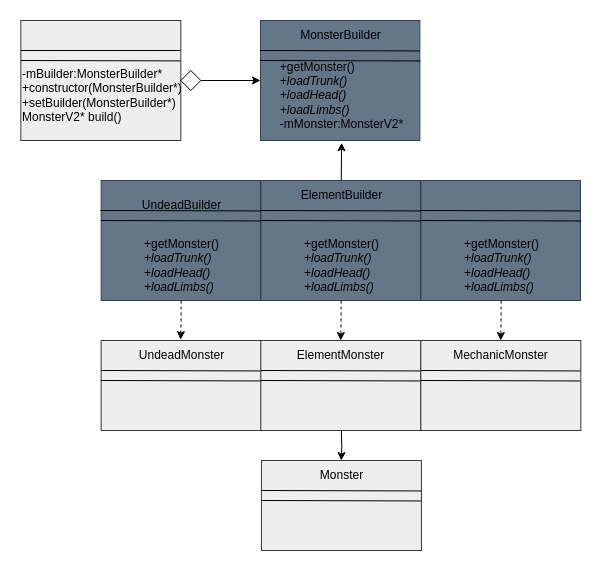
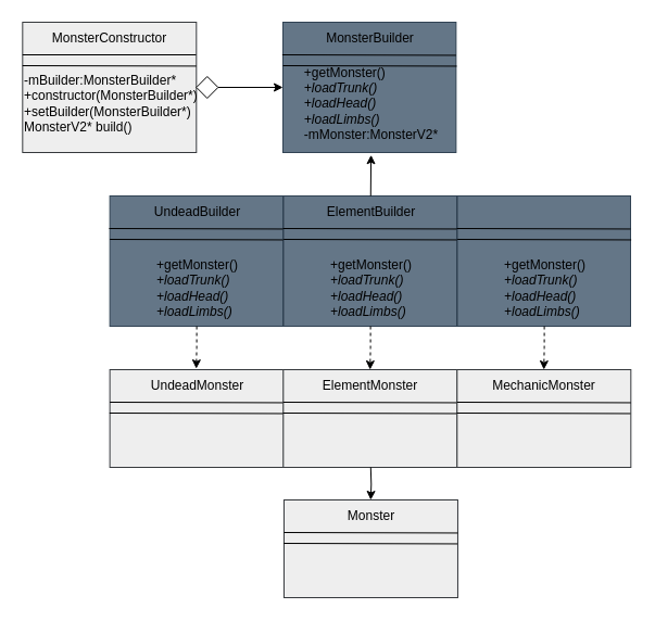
+ <mxCell id="54" value="MonsterConstructor" style="text;html=1;align=center;verticalAlign=middle;resizable=0;points=[];autosize=1;strokeColor=none;fillColor=none;" parent="50" vertex="1"><mxGeometry x="15" width="130" height="30" as="geometry" /></mxCell>
- <mxCell id="12" value="UndeadBuilder" style="text;html=1;align=center;verticalAlign=middle;resizable=0;points=[];autosize=1;strokeColor=none;fillColor=none;" parent="8" vertex="1"><mxGeometry x="30.64" y="10" width="100" height="30" as="geometry" /></mxCell>
+ <mxCell id="12" value="UndeadBuilder" style="text;html=1;align=center;verticalAlign=middle;resizable=0;points=[];autosize=1;strokeColor=none;fillColor=none;" parent="8" vertex="1"><mxGeometry x="30.64" width="100" height="30" as="geometry" /></mxCell>
